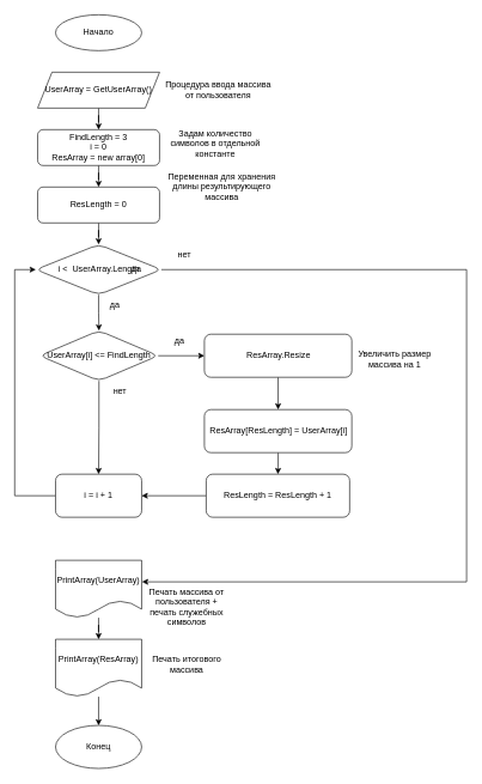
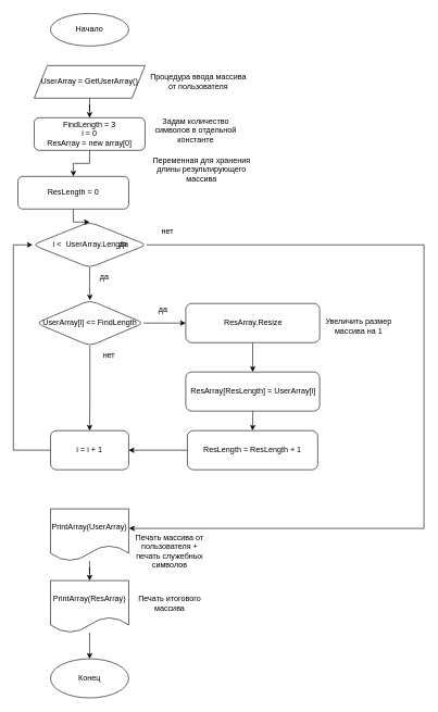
- <mxCell id="24" value="ResLength = 0" style="rounded=1;whiteSpace=wrap;html=1;" vertex="1" parent="1"><mxGeometry x="52" y="260" width="170" height="50" as="geometry" /></mxCell>
+ <mxCell id="24" value="ResLength = 0" style="rounded=1;whiteSpace=wrap;html=1;" vertex="1" parent="1"><mxGeometry x="27" y="270" width="170" height="50" as="geometry" /></mxCell>
